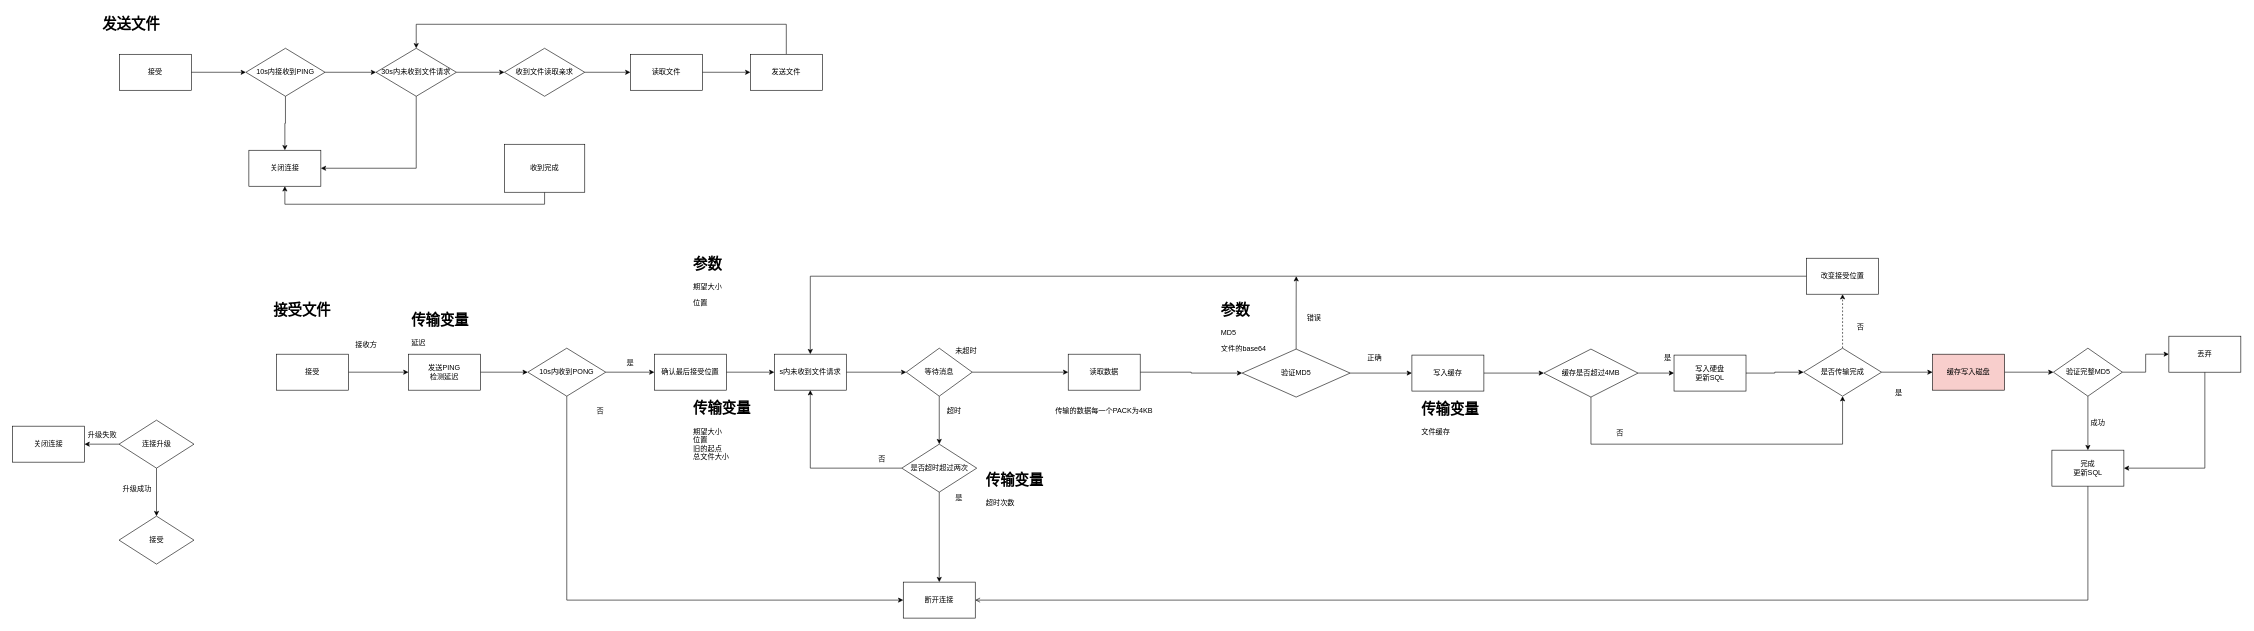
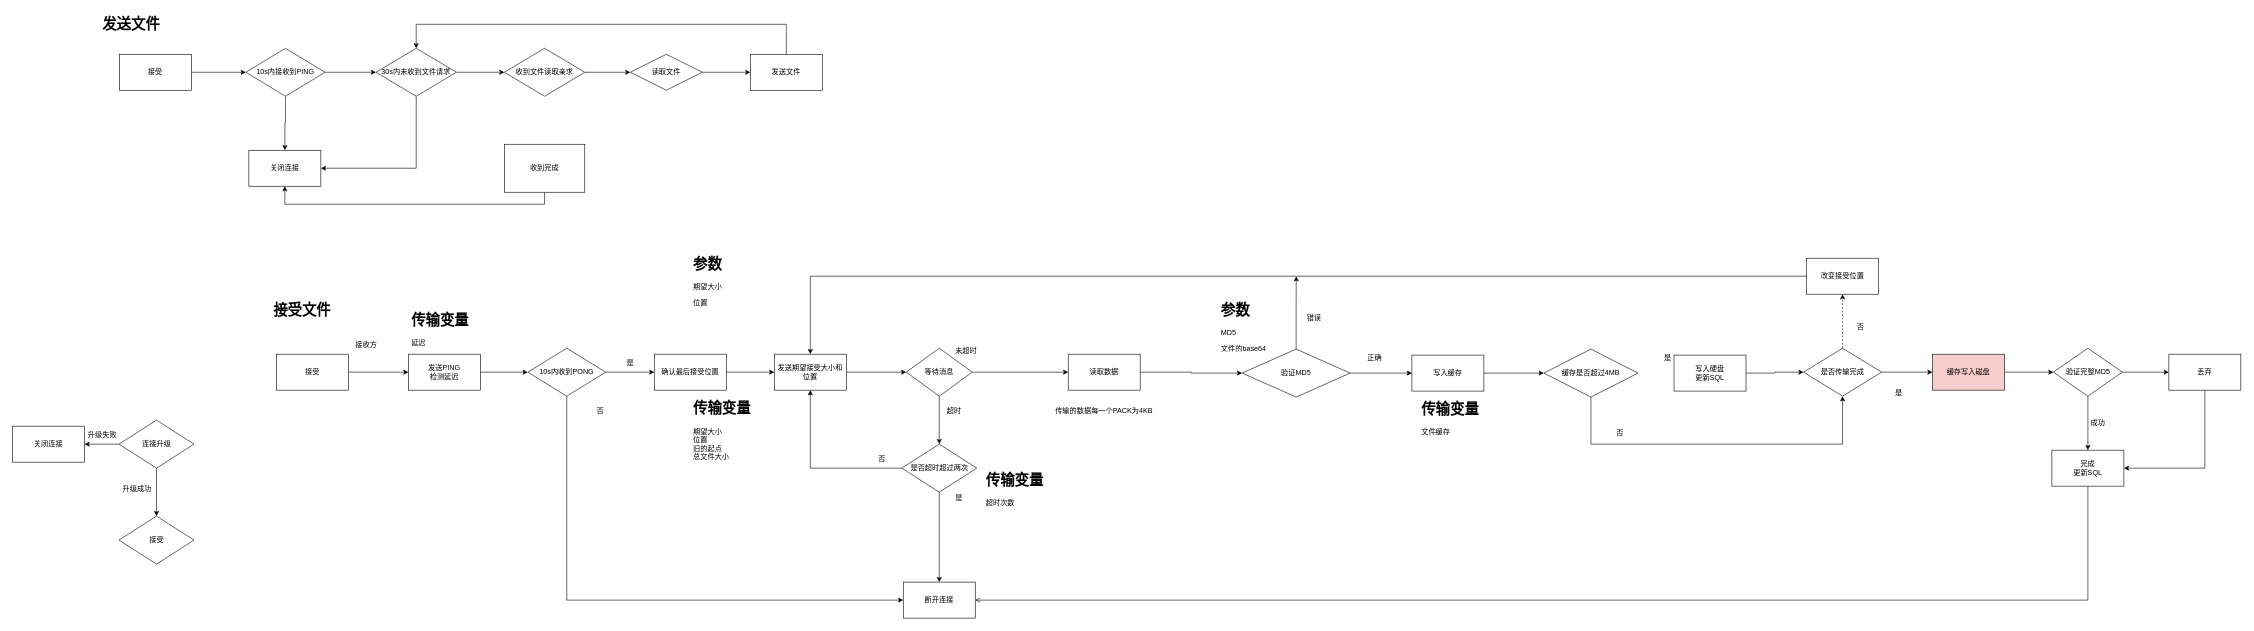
- <mxCell id="72" value="读取文件" style="whiteSpace=wrap;html=1;rounded=0;" parent="1" vertex="1"><mxGeometry x="1050" y="90" width="120" height="60" as="geometry" /></mxCell>
+ <mxCell id="72" value="读取文件" style="rhombus;whiteSpace=wrap;html=1;" parent="1" vertex="1"><mxGeometry x="1050" y="90" width="120" height="60" as="geometry" /></mxCell>
- <mxCell id="43" value="丢弃&lt;br&gt;" style="whiteSpace=wrap;html=1;rounded=0;" parent="1" vertex="1"><mxGeometry x="3615" y="560" width="120" height="60" as="geometry" /></mxCell>
+ <mxCell id="43" value="丢弃&lt;br&gt;" style="whiteSpace=wrap;html=1;rounded=0;" parent="1" vertex="1"><mxGeometry x="3615" y="590" width="120" height="60" as="geometry" /></mxCell>
- <mxCell id="15" value="s内未收到文件请求" style="rounded=0;whiteSpace=wrap;html=1;" parent="1" vertex="1"><mxGeometry x="1290" y="590" width="120" height="60" as="geometry" /></mxCell>
+ <mxCell id="15" value="发送期望接受大小和位置" style="rounded=0;whiteSpace=wrap;html=1;" parent="1" vertex="1"><mxGeometry x="1290" y="590" width="120" height="60" as="geometry" /></mxCell>
- <mxCell id="80" value="" style="edgeStyle=orthogonalEdgeStyle;rounded=0;orthogonalLoop=1;jettySize=auto;html=1;" edge="1" parent="1" source="82" target="84"><mxGeometry relative="1" as="geometry" /></mxCell>
